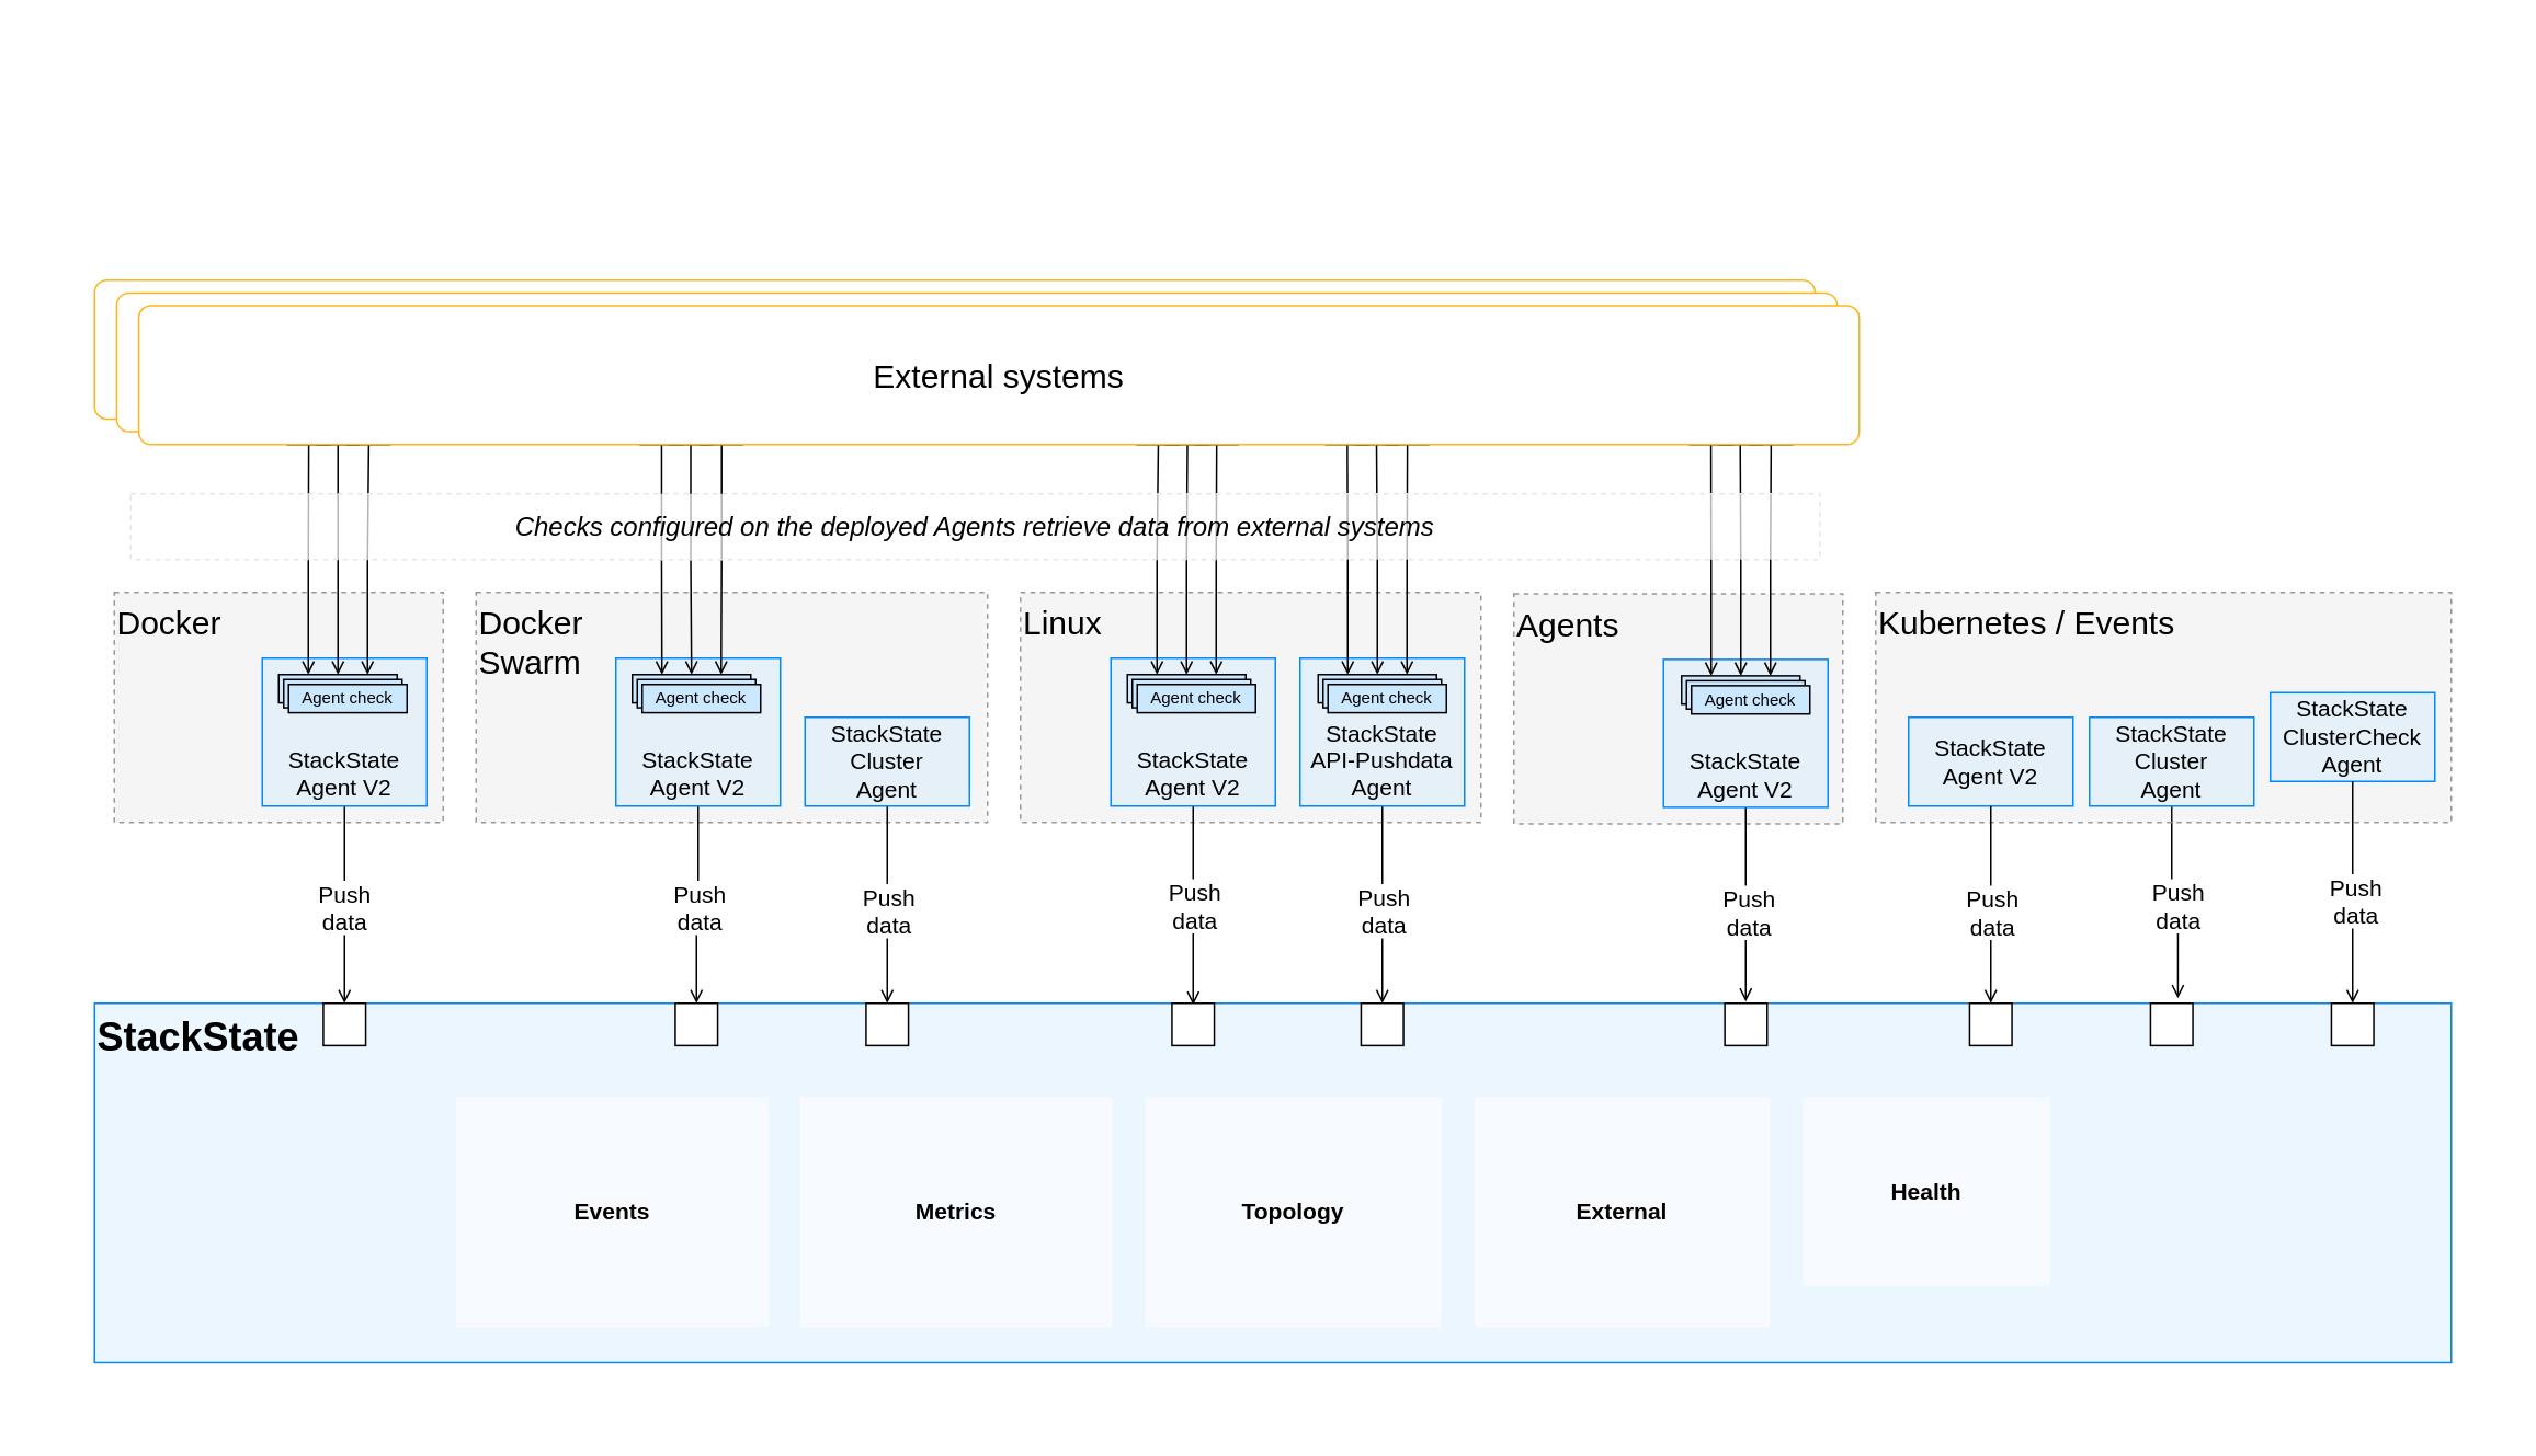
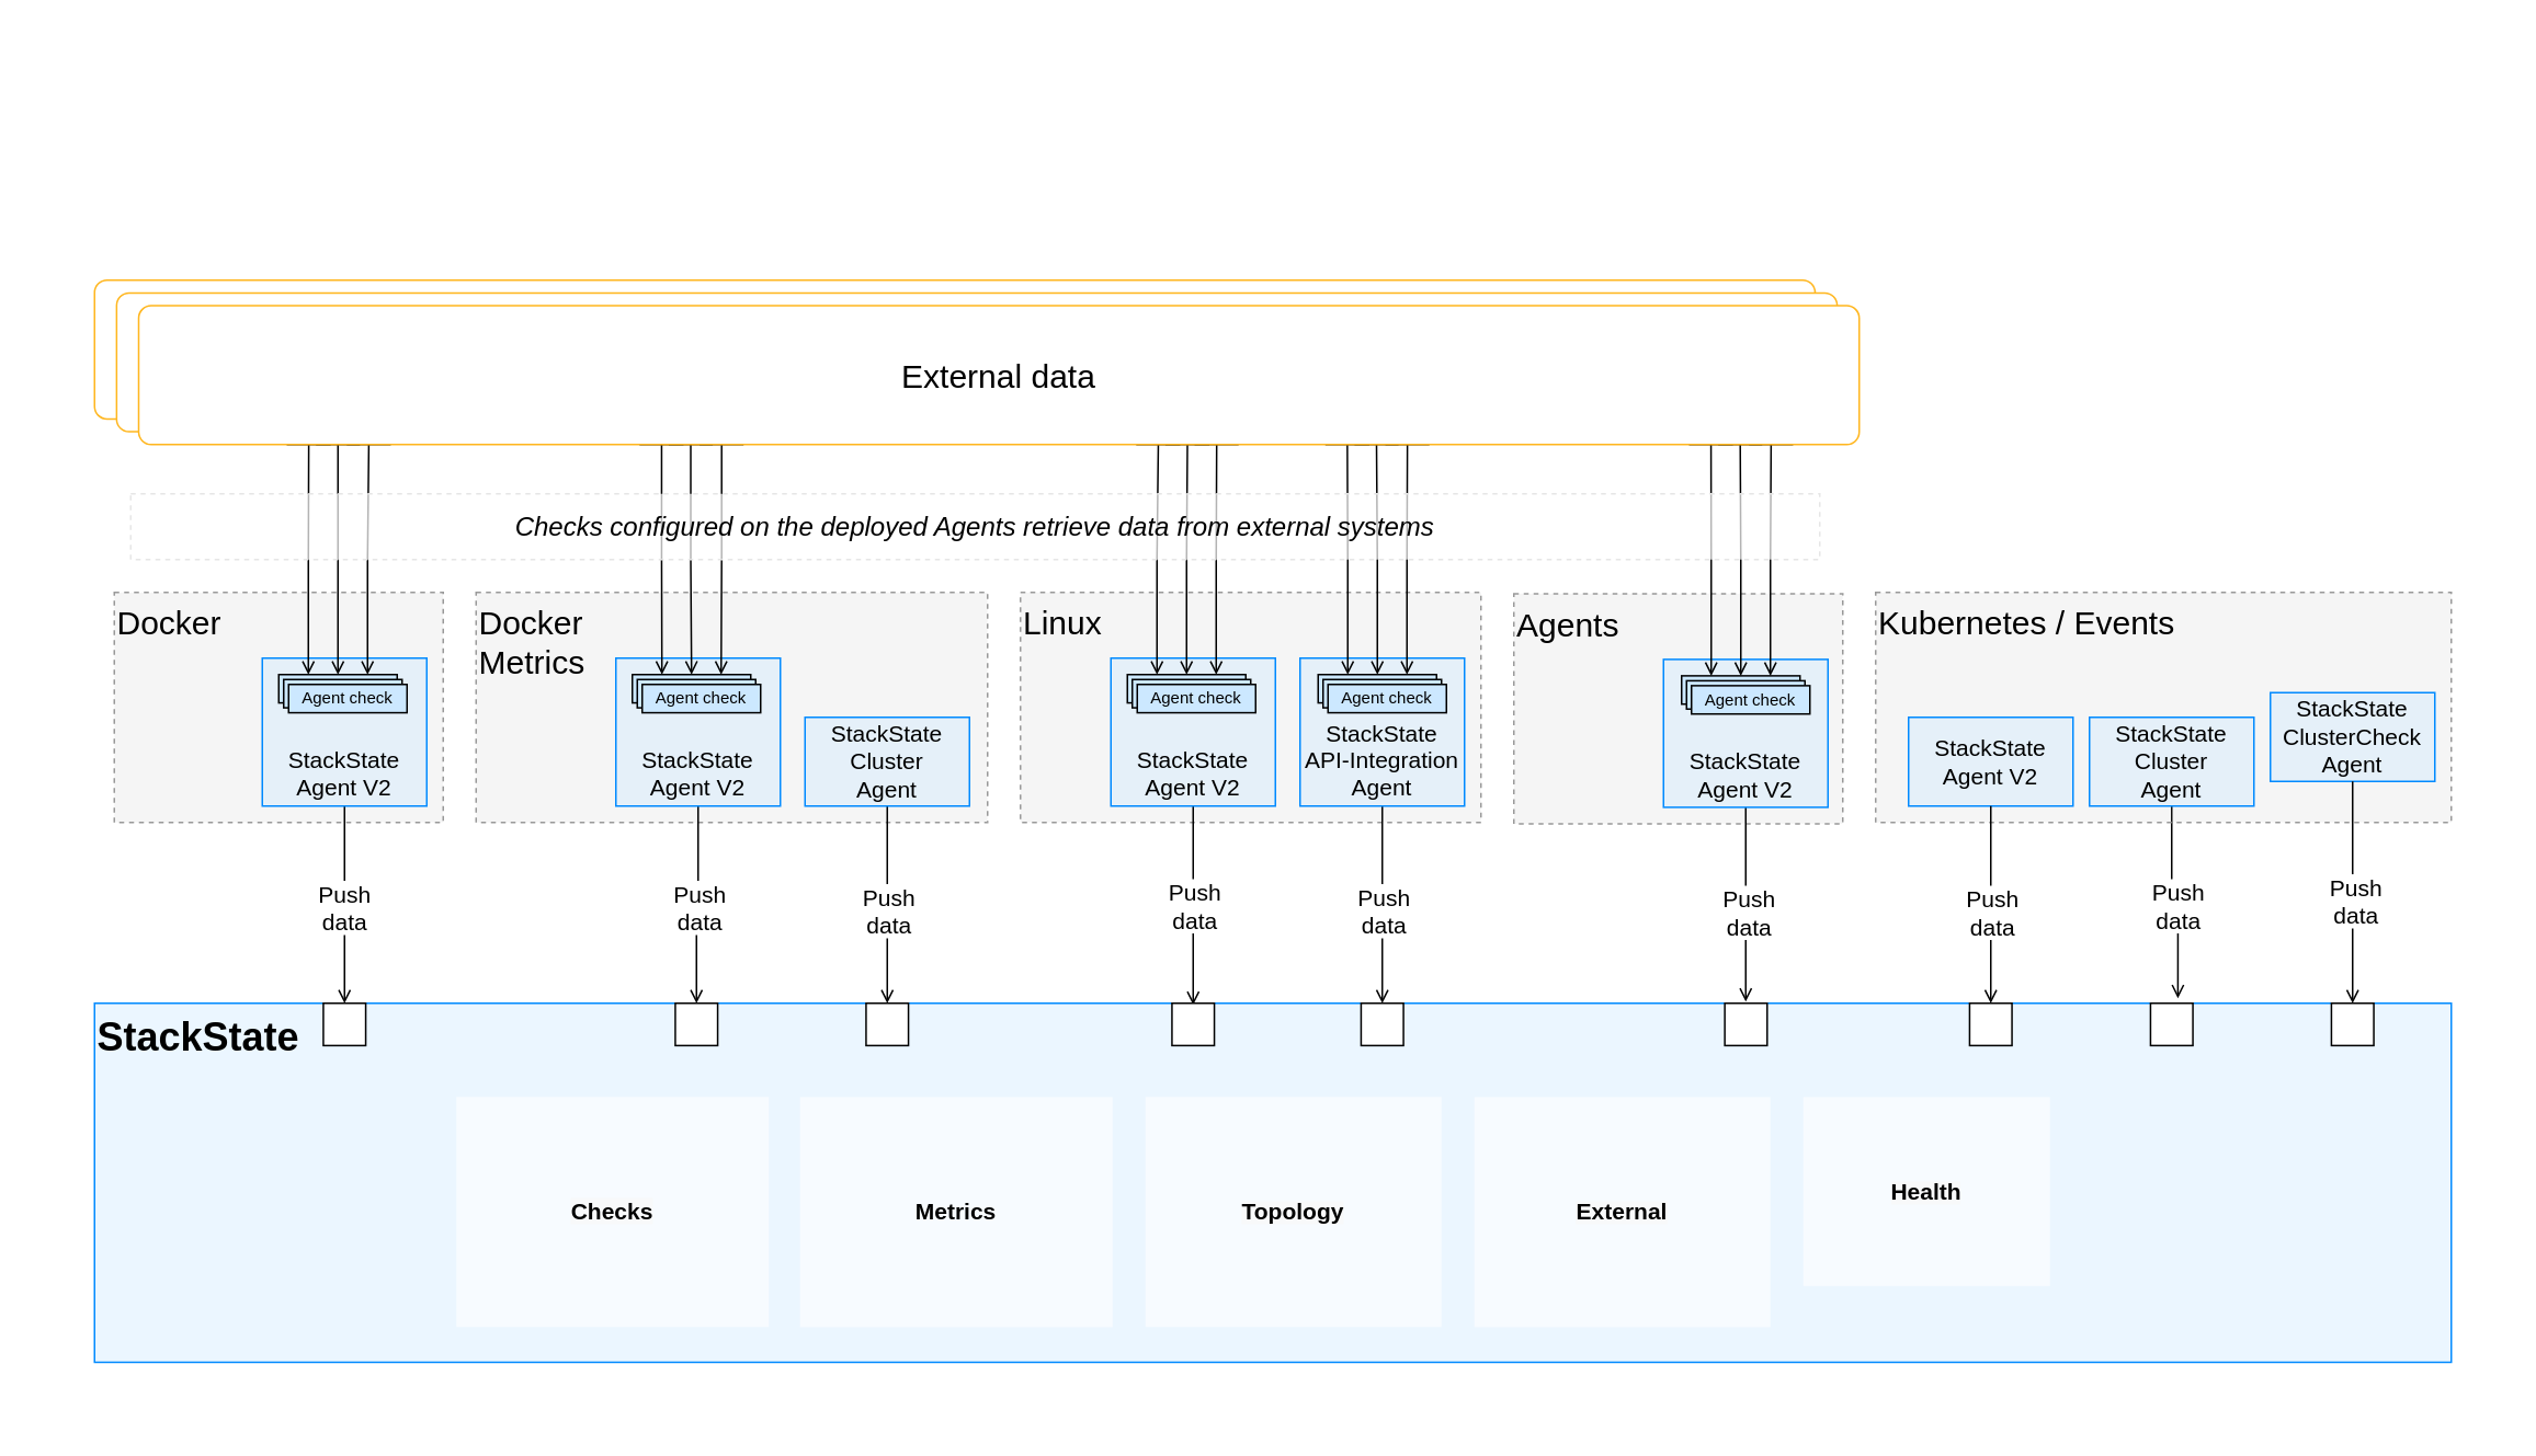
- <mxCell id="97" value="&lt;font style=&quot;font-size: 20px&quot;&gt;External systems&lt;/font&gt;" style="rounded=1;whiteSpace=wrap;html=1;align=center;arcSize=9;strokeColor=#FFB61E;" parent="94" vertex="1"><mxGeometry x="26.825" y="15.523" width="1046.175" height="84.477" as="geometry" /></mxCell>
+ <mxCell id="97" value="&lt;font style=&quot;font-size: 20px&quot;&gt;External data&lt;/font&gt;" style="rounded=1;whiteSpace=wrap;html=1;align=center;arcSize=9;strokeColor=#FFB61E;" parent="94" vertex="1"><mxGeometry x="26.825" y="15.523" width="1046.175" height="84.477" as="geometry" /></mxCell>
- <mxCell id="59" value="&lt;font style=&quot;font-size: 20px&quot;&gt;Docker&lt;br&gt;Swarm&lt;/font&gt;" style="rounded=0;whiteSpace=wrap;html=1;align=left;arcSize=9;verticalAlign=top;strokeColor=#999999;dashed=1;fillColor=#999999;fillOpacity=10;" vertex="1" parent="1"><mxGeometry x="289" y="360" width="311" height="140" as="geometry" /></mxCell>
+ <mxCell id="59" value="&lt;font style=&quot;font-size: 20px&quot;&gt;Docker&lt;br&gt;Metrics&lt;/font&gt;" style="rounded=0;whiteSpace=wrap;html=1;align=left;arcSize=9;verticalAlign=top;strokeColor=#999999;dashed=1;fillColor=#999999;fillOpacity=10;" vertex="1" parent="1"><mxGeometry x="289" y="360" width="311" height="140" as="geometry" /></mxCell>
- <mxCell id="23" value="&lt;span style=&quot;font-size: 14px ; font-style: normal&quot;&gt;StackState&lt;br&gt;API-Pushdata Agent&lt;/span&gt;" style="rounded=0;whiteSpace=wrap;html=1;strokeWidth=1;strokeColor=#008AFF;fontStyle=2;fillColor=#CCE8FF;fillOpacity=40;verticalAlign=bottom;" parent="1" vertex="1"><mxGeometry x="790" y="400" width="100" height="90" as="geometry" /></mxCell>
+ <mxCell id="23" value="&lt;span style=&quot;font-size: 14px ; font-style: normal&quot;&gt;StackState&lt;br&gt;API-Integration Agent&lt;/span&gt;" style="rounded=0;whiteSpace=wrap;html=1;strokeWidth=1;strokeColor=#008AFF;fontStyle=2;fillColor=#CCE8FF;fillOpacity=40;verticalAlign=bottom;" parent="1" vertex="1"><mxGeometry x="790" y="400" width="100" height="90" as="geometry" /></mxCell>
- <mxCell id="6" value="&lt;b style=&quot;color: rgb(0 , 0 , 0) ; font-family: &amp;#34;helvetica&amp;#34; ; font-style: normal ; letter-spacing: normal ; text-align: center ; text-indent: 0px ; text-transform: none ; word-spacing: 0px ; background-color: rgb(248 , 249 , 250) ; font-size: 14px&quot;&gt;Events&lt;/b&gt;" style="text;whiteSpace=wrap;html=1;fillColor=#ffffff;fillOpacity=60;align=center;verticalAlign=middle;" parent="1" vertex="1"><mxGeometry x="277" y="667" width="190" height="140" as="geometry" /></mxCell>
+ <mxCell id="6" value="&lt;b style=&quot;color: rgb(0 , 0 , 0) ; font-family: &amp;#34;helvetica&amp;#34; ; font-style: normal ; letter-spacing: normal ; text-align: center ; text-indent: 0px ; text-transform: none ; word-spacing: 0px ; background-color: rgb(248 , 249 , 250) ; font-size: 14px&quot;&gt;Checks&lt;/b&gt;" style="text;whiteSpace=wrap;html=1;fillColor=#ffffff;fillOpacity=60;align=center;verticalAlign=middle;" parent="1" vertex="1"><mxGeometry x="277" y="667" width="190" height="140" as="geometry" /></mxCell>
